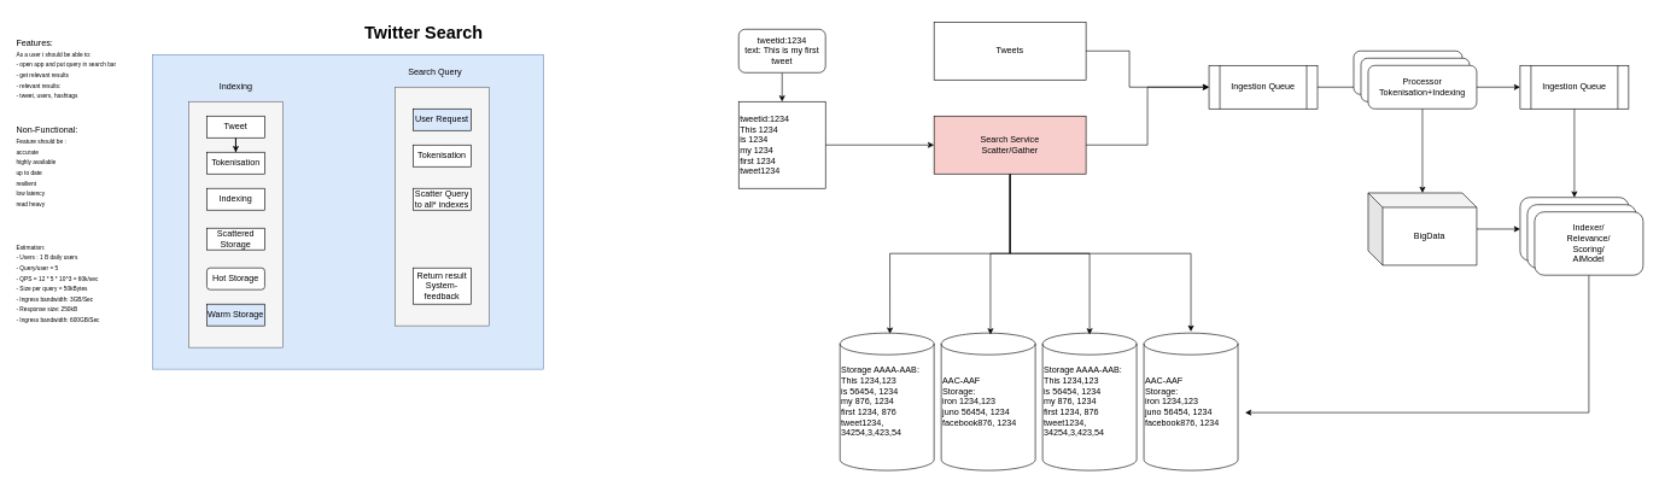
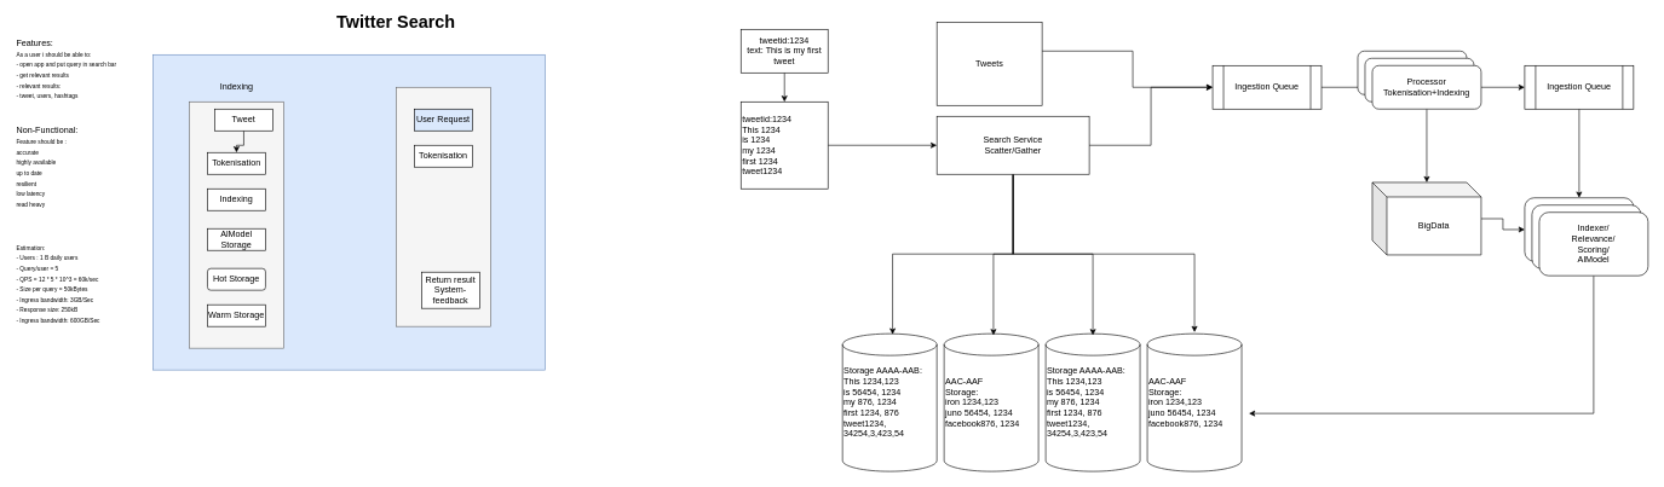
- <mxCell id="5" value="&lt;font style=&quot;font-size: 24px&quot;&gt;&lt;b&gt;Twitter Search&lt;/b&gt;&lt;/font&gt;" style="text;html=1;strokeColor=none;fillColor=none;align=center;verticalAlign=middle;whiteSpace=wrap;rounded=0;" parent="1" vertex="1"><mxGeometry x="360" y="35" width="450" height="20" as="geometry" /></mxCell>
+ <mxCell id="5" value="&lt;font style=&quot;font-size: 24px&quot;&gt;&lt;b&gt;Twitter Search&lt;/b&gt;&lt;/font&gt;" style="text;html=1;strokeColor=none;fillColor=none;align=center;verticalAlign=middle;whiteSpace=wrap;rounded=0;" parent="1" vertex="1"><mxGeometry x="320" y="20" width="450" height="20" as="geometry" /></mxCell>
- <mxCell id="23" value="tweetid:1234&lt;br&gt;text: This is my first tweet" style="whiteSpace=wrap;html=1;rounded=1;" parent="1" vertex="1"><mxGeometry x="1020" y="40" width="120" height="60" as="geometry" /></mxCell>
+ <mxCell id="23" value="tweetid:1234&lt;br&gt;text: This is my first tweet" style="rounded=0;whiteSpace=wrap;html=1;" parent="1" vertex="1"><mxGeometry x="1020" y="40" width="120" height="60" as="geometry" /></mxCell>
- <mxCell id="52" value="Tweets" style="rounded=0;whiteSpace=wrap;html=1;" parent="1" vertex="1"><mxGeometry x="1290" y="30" width="210" height="80" as="geometry" /></mxCell>
+ <mxCell id="52" value="Tweets" style="rounded=0;whiteSpace=wrap;html=1;" parent="1" vertex="1"><mxGeometry x="1290" y="30" width="145" height="115" as="geometry" /></mxCell>
- <mxCell id="19" value="Search Query" style="text;html=1;align=center;verticalAlign=middle;resizable=0;points=[];autosize=1;" parent="1" vertex="1"><mxGeometry x="555" y="90" width="90" height="20" as="geometry" /></mxCell>
- <mxCell id="10" value="Tweet" style="rounded=0;whiteSpace=wrap;html=1;" parent="1" vertex="1"><mxGeometry x="285" y="160" width="80" height="30" as="geometry" /></mxCell>
+ <mxCell id="10" value="Tweet" style="rounded=0;whiteSpace=wrap;html=1;" parent="1" vertex="1"><mxGeometry x="295" y="150" width="80" height="30" as="geometry" /></mxCell>
- <mxCell id="35" value="Search Service&lt;br&gt;Scatter/Gather" style="rounded=0;whiteSpace=wrap;html=1;fillColor=#f8cecc;" parent="1" vertex="1"><mxGeometry x="1290" y="160" width="210" height="80" as="geometry" /></mxCell>
+ <mxCell id="35" value="Search Service&lt;br&gt;Scatter/Gather" style="rounded=0;whiteSpace=wrap;html=1;" parent="1" vertex="1"><mxGeometry x="1290" y="160" width="210" height="80" as="geometry" /></mxCell>
- <mxCell id="17" value="Scatter Query to all* indexes" style="rounded=0;whiteSpace=wrap;html=1;" parent="1" vertex="1"><mxGeometry x="570" y="260" width="80" height="30" as="geometry" /></mxCell>
- <mxCell id="37" value="BigData" style="shape=cube;whiteSpace=wrap;html=1;boundedLbl=1;backgroundOutline=1;darkOpacity=0.05;darkOpacity2=0.1;" parent="1" vertex="1"><mxGeometry x="1890" y="266.25" width="150" height="100" as="geometry" /></mxCell>
+ <mxCell id="37" value="BigData" style="shape=cube;whiteSpace=wrap;html=1;boundedLbl=1;backgroundOutline=1;darkOpacity=0.05;darkOpacity2=0.1;" parent="1" vertex="1"><mxGeometry x="1890" y="251.25" width="150" height="100" as="geometry" /></mxCell>
- <mxCell id="13" value="Scattered Storage" style="rounded=0;whiteSpace=wrap;html=1;" parent="1" vertex="1"><mxGeometry x="285" y="315" width="80" height="30" as="geometry" /></mxCell>
+ <mxCell id="13" value="AlModel Storage" style="rounded=0;whiteSpace=wrap;html=1;" parent="1" vertex="1"><mxGeometry x="285" y="315" width="80" height="30" as="geometry" /></mxCell>
- <mxCell id="18" value="Return result&lt;br&gt;System-feedback" style="rounded=0;whiteSpace=wrap;html=1;" parent="1" vertex="1"><mxGeometry x="570" y="370" width="80" height="50" as="geometry" /></mxCell>
+ <mxCell id="18" value="Return result&lt;br&gt;System-feedback" style="rounded=0;whiteSpace=wrap;html=1;" parent="1" vertex="1"><mxGeometry x="580" y="375" width="80" height="50" as="geometry" /></mxCell>
- <mxCell id="21" value="Warm Storage" style="rounded=0;whiteSpace=wrap;html=1;fillColor=#dae8fc;" parent="1" vertex="1"><mxGeometry x="285" y="420" width="80" height="30" as="geometry" /></mxCell>
+ <mxCell id="21" value="Warm Storage" style="rounded=0;whiteSpace=wrap;html=1;" parent="1" vertex="1"><mxGeometry x="285" y="420" width="80" height="30" as="geometry" /></mxCell>
